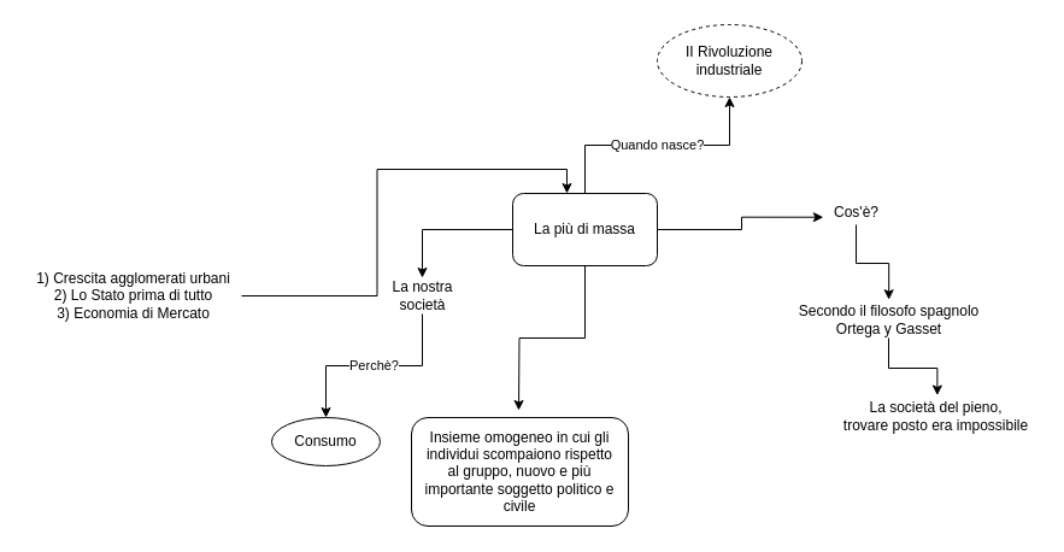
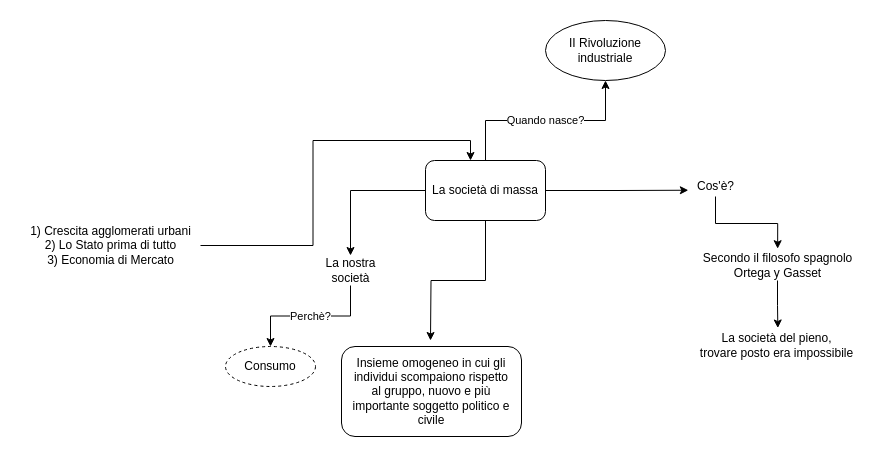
- <mxCell id="18" value="II Rivoluzione industriale" style="ellipse;whiteSpace=wrap;html=1;dashed=1;" vertex="1" parent="1"><mxGeometry x="545" y="20" width="120" height="60" as="geometry" /></mxCell>
+ <mxCell id="18" value="II Rivoluzione industriale" style="ellipse;whiteSpace=wrap;html=1;" vertex="1" parent="1"><mxGeometry x="545" y="20" width="120" height="60" as="geometry" /></mxCell>
- <mxCell id="8" value="Cos'è?" style="text;html=1;align=center;verticalAlign=middle;resizable=0;points=[];autosize=1;strokeColor=none;fillColor=none;" vertex="1" parent="1"><mxGeometry x="685" y="166" width="50" height="20" as="geometry" /></mxCell>
+ <mxCell id="8" value="Cos'è?" style="text;html=1;align=center;verticalAlign=middle;resizable=0;points=[];autosize=1;strokeColor=none;fillColor=none;" vertex="1" parent="1"><mxGeometry x="690" y="176" width="50" height="20" as="geometry" /></mxCell>
- <mxCell id="6" value="La più di massa" style="rounded=1;whiteSpace=wrap;html=1;" vertex="1" parent="1"><mxGeometry x="425" y="160" width="120" height="60" as="geometry" /></mxCell>
+ <mxCell id="6" value="La società di massa" style="rounded=1;whiteSpace=wrap;html=1;" vertex="1" parent="1"><mxGeometry x="425" y="160" width="120" height="60" as="geometry" /></mxCell>
- <mxCell id="13" value="La nostra&lt;br&gt;società" style="text;html=1;align=center;verticalAlign=middle;resizable=0;points=[];autosize=1;strokeColor=none;fillColor=none;" vertex="1" parent="1"><mxGeometry x="315" y="230" width="70" height="30" as="geometry" /></mxCell>
+ <mxCell id="13" value="La nostra&lt;br&gt;società" style="text;html=1;align=center;verticalAlign=middle;resizable=0;points=[];autosize=1;strokeColor=none;fillColor=none;" vertex="1" parent="1"><mxGeometry x="315" y="255" width="70" height="30" as="geometry" /></mxCell>
- <mxCell id="10" value="Secondo il filosofo spagnolo&lt;br&gt;Ortega y Gasset" style="text;html=1;align=center;verticalAlign=middle;resizable=0;points=[];autosize=1;strokeColor=none;fillColor=none;" vertex="1" parent="1"><mxGeometry x="657" y="250" width="160" height="30" as="geometry" /></mxCell>
+ <mxCell id="10" value="Secondo il filosofo spagnolo&lt;br&gt;Ortega y Gasset" style="text;html=1;align=center;verticalAlign=middle;resizable=0;points=[];autosize=1;strokeColor=none;fillColor=none;" vertex="1" parent="1"><mxGeometry x="697" y="250" width="160" height="30" as="geometry" /></mxCell>
- <mxCell id="14" value="Consumo" style="ellipse;whiteSpace=wrap;html=1;" vertex="1" parent="1"><mxGeometry x="225" y="346" width="90" height="40" as="geometry" /></mxCell>
+ <mxCell id="14" value="Consumo" style="ellipse;whiteSpace=wrap;html=1;dashed=1;" vertex="1" parent="1"><mxGeometry x="225" y="346" width="90" height="40" as="geometry" /></mxCell>
